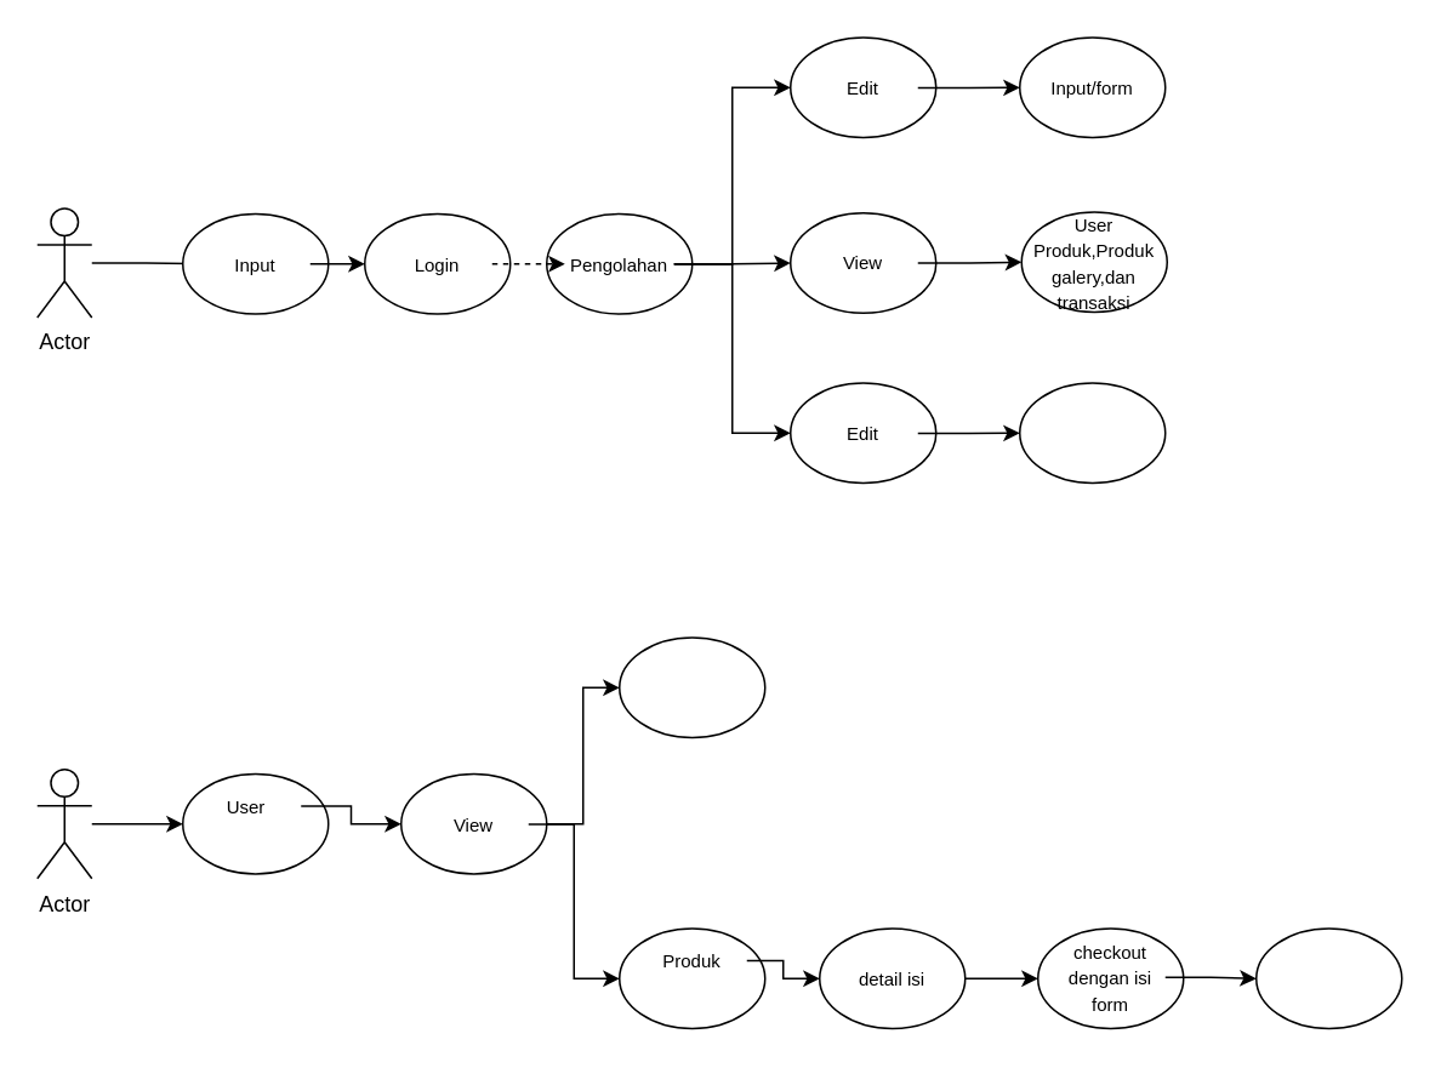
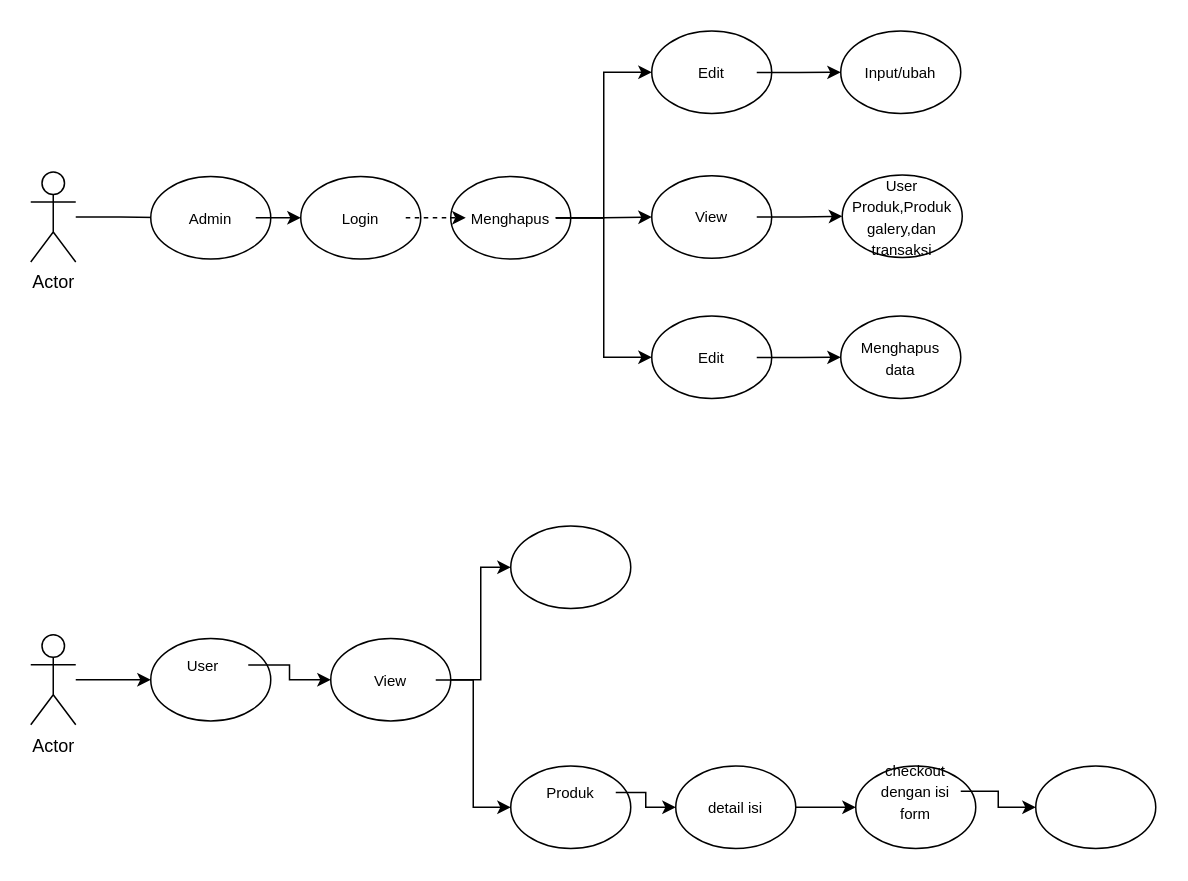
- <mxCell id="11" value="&lt;span style=&quot;font-size: 10px;&quot;&gt;Input/form&lt;/span&gt;" style="text;html=1;strokeColor=none;fillColor=none;align=center;verticalAlign=middle;whiteSpace=wrap;rounded=0;" vertex="1" parent="9"><mxGeometry x="10" y="13.75" width="60" height="27.5" as="geometry" /></mxCell>
+ <mxCell id="11" value="&lt;span style=&quot;font-size: 10px;&quot;&gt;Input/ubah&lt;/span&gt;" style="text;html=1;strokeColor=none;fillColor=none;align=center;verticalAlign=middle;whiteSpace=wrap;rounded=0;" vertex="1" parent="9"><mxGeometry x="10" y="13.75" width="60" height="27.5" as="geometry" /></mxCell>
- <mxCell id="36" value="&lt;font style=&quot;font-size: 10px;&quot;&gt;Input&lt;/font&gt;" style="text;html=1;strokeColor=none;fillColor=none;align=center;verticalAlign=middle;whiteSpace=wrap;rounded=0;" vertex="1" parent="34"><mxGeometry x="10" y="13.75" width="60" height="27.5" as="geometry" /></mxCell>
+ <mxCell id="36" value="&lt;font style=&quot;font-size: 10px;&quot;&gt;Admin&lt;/font&gt;" style="text;html=1;strokeColor=none;fillColor=none;align=center;verticalAlign=middle;whiteSpace=wrap;rounded=0;" vertex="1" parent="34"><mxGeometry x="10" y="13.75" width="60" height="27.5" as="geometry" /></mxCell>
- <mxCell id="33" value="&lt;font style=&quot;font-size: 10px;&quot;&gt;Pengolahan&lt;/font&gt;" style="text;html=1;strokeColor=none;fillColor=none;align=center;verticalAlign=middle;whiteSpace=wrap;rounded=0;" vertex="1" parent="31"><mxGeometry x="10" y="13.75" width="60" height="27.5" as="geometry" /></mxCell>
+ <mxCell id="33" value="&lt;font style=&quot;font-size: 10px;&quot;&gt;Menghapus&lt;/font&gt;" style="text;html=1;strokeColor=none;fillColor=none;align=center;verticalAlign=middle;whiteSpace=wrap;rounded=0;" vertex="1" parent="31"><mxGeometry x="10" y="13.75" width="60" height="27.5" as="geometry" /></mxCell>
+ <mxCell id="19" value="&lt;font style=&quot;font-size: 10px;&quot;&gt;Menghapus data&lt;br&gt;&lt;/font&gt;" style="text;html=1;strokeColor=none;fillColor=none;align=center;verticalAlign=middle;whiteSpace=wrap;rounded=0;" vertex="1" parent="17"><mxGeometry x="10" y="13.75" width="60" height="27.5" as="geometry" /></mxCell>
- <mxCell id="57" value="&lt;font style=&quot;font-size: 10px;&quot;&gt;checkout dengan isi form&lt;/font&gt;" style="text;html=1;strokeColor=none;fillColor=none;align=center;verticalAlign=middle;whiteSpace=wrap;rounded=0;" vertex="1" parent="55"><mxGeometry x="10" y="13.75" width="60" height="26.25" as="geometry" /></mxCell>
+ <mxCell id="57" value="&lt;font style=&quot;font-size: 10px;&quot;&gt;checkout dengan isi form&lt;/font&gt;" style="text;html=1;strokeColor=none;fillColor=none;align=center;verticalAlign=middle;whiteSpace=wrap;rounded=0;" vertex="1" parent="55"><mxGeometry x="10" y="3.75" width="60" height="26.25" as="geometry" /></mxCell>
